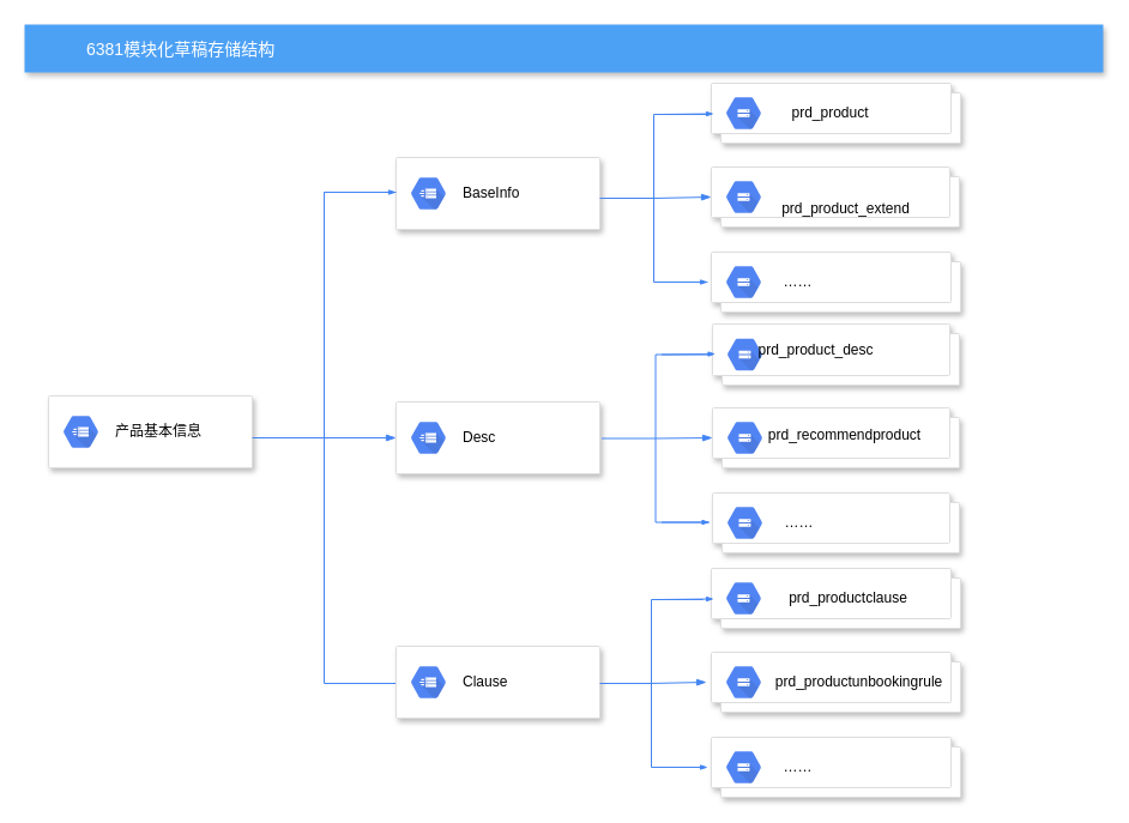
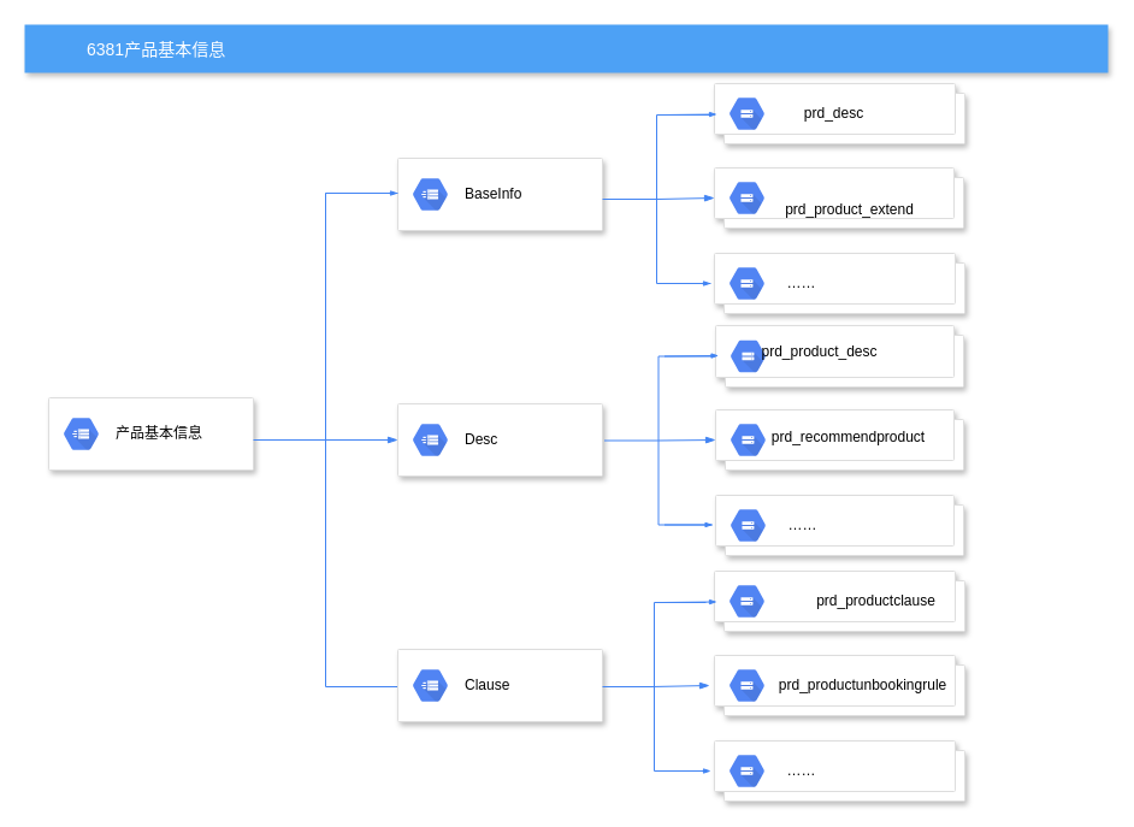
- <mxCell id="2" value="6381模块化草稿存储结构" style="fillColor=#4DA1F5;strokeColor=none;shadow=1;gradientColor=none;fontSize=14;align=left;spacingLeft=50;fontColor=#ffffff;" vertex="1" parent="1"><mxGeometry x="20" y="20" width="900" height="40" as="geometry" /></mxCell>
+ <mxCell id="2" value="6381产品基本信息" style="fillColor=#4DA1F5;strokeColor=none;shadow=1;gradientColor=none;fontSize=14;align=left;spacingLeft=50;fontColor=#ffffff;" vertex="1" parent="1"><mxGeometry x="20" y="20" width="900" height="40" as="geometry" /></mxCell>
- <mxCell id="11" value="prd_product" style="text;html=1;resizable=0;autosize=1;align=center;verticalAlign=middle;points=[];fillColor=none;strokeColor=none;rounded=0;" vertex="1" parent="9"><mxGeometry x="59.429" y="15" width="80" height="20" as="geometry" /></mxCell>
+ <mxCell id="11" value="prd_desc" style="text;html=1;resizable=0;autosize=1;align=center;verticalAlign=middle;points=[];fillColor=none;strokeColor=none;rounded=0;" vertex="1" parent="9"><mxGeometry x="59.429" y="15" width="80" height="20" as="geometry" /></mxCell>
- <mxCell id="44" value="prd_productclause" style="text;html=1;resizable=0;autosize=1;align=center;verticalAlign=middle;points=[];fillColor=none;strokeColor=none;rounded=0;" vertex="1" parent="42"><mxGeometry x="59.429" y="15" width="110" height="20" as="geometry" /></mxCell>
+ <mxCell id="44" value="prd_productclause" style="text;html=1;resizable=0;autosize=1;align=center;verticalAlign=middle;points=[];fillColor=none;strokeColor=none;rounded=0;" vertex="1" parent="42"><mxGeometry x="79.429" y="15" width="110" height="20" as="geometry" /></mxCell>
